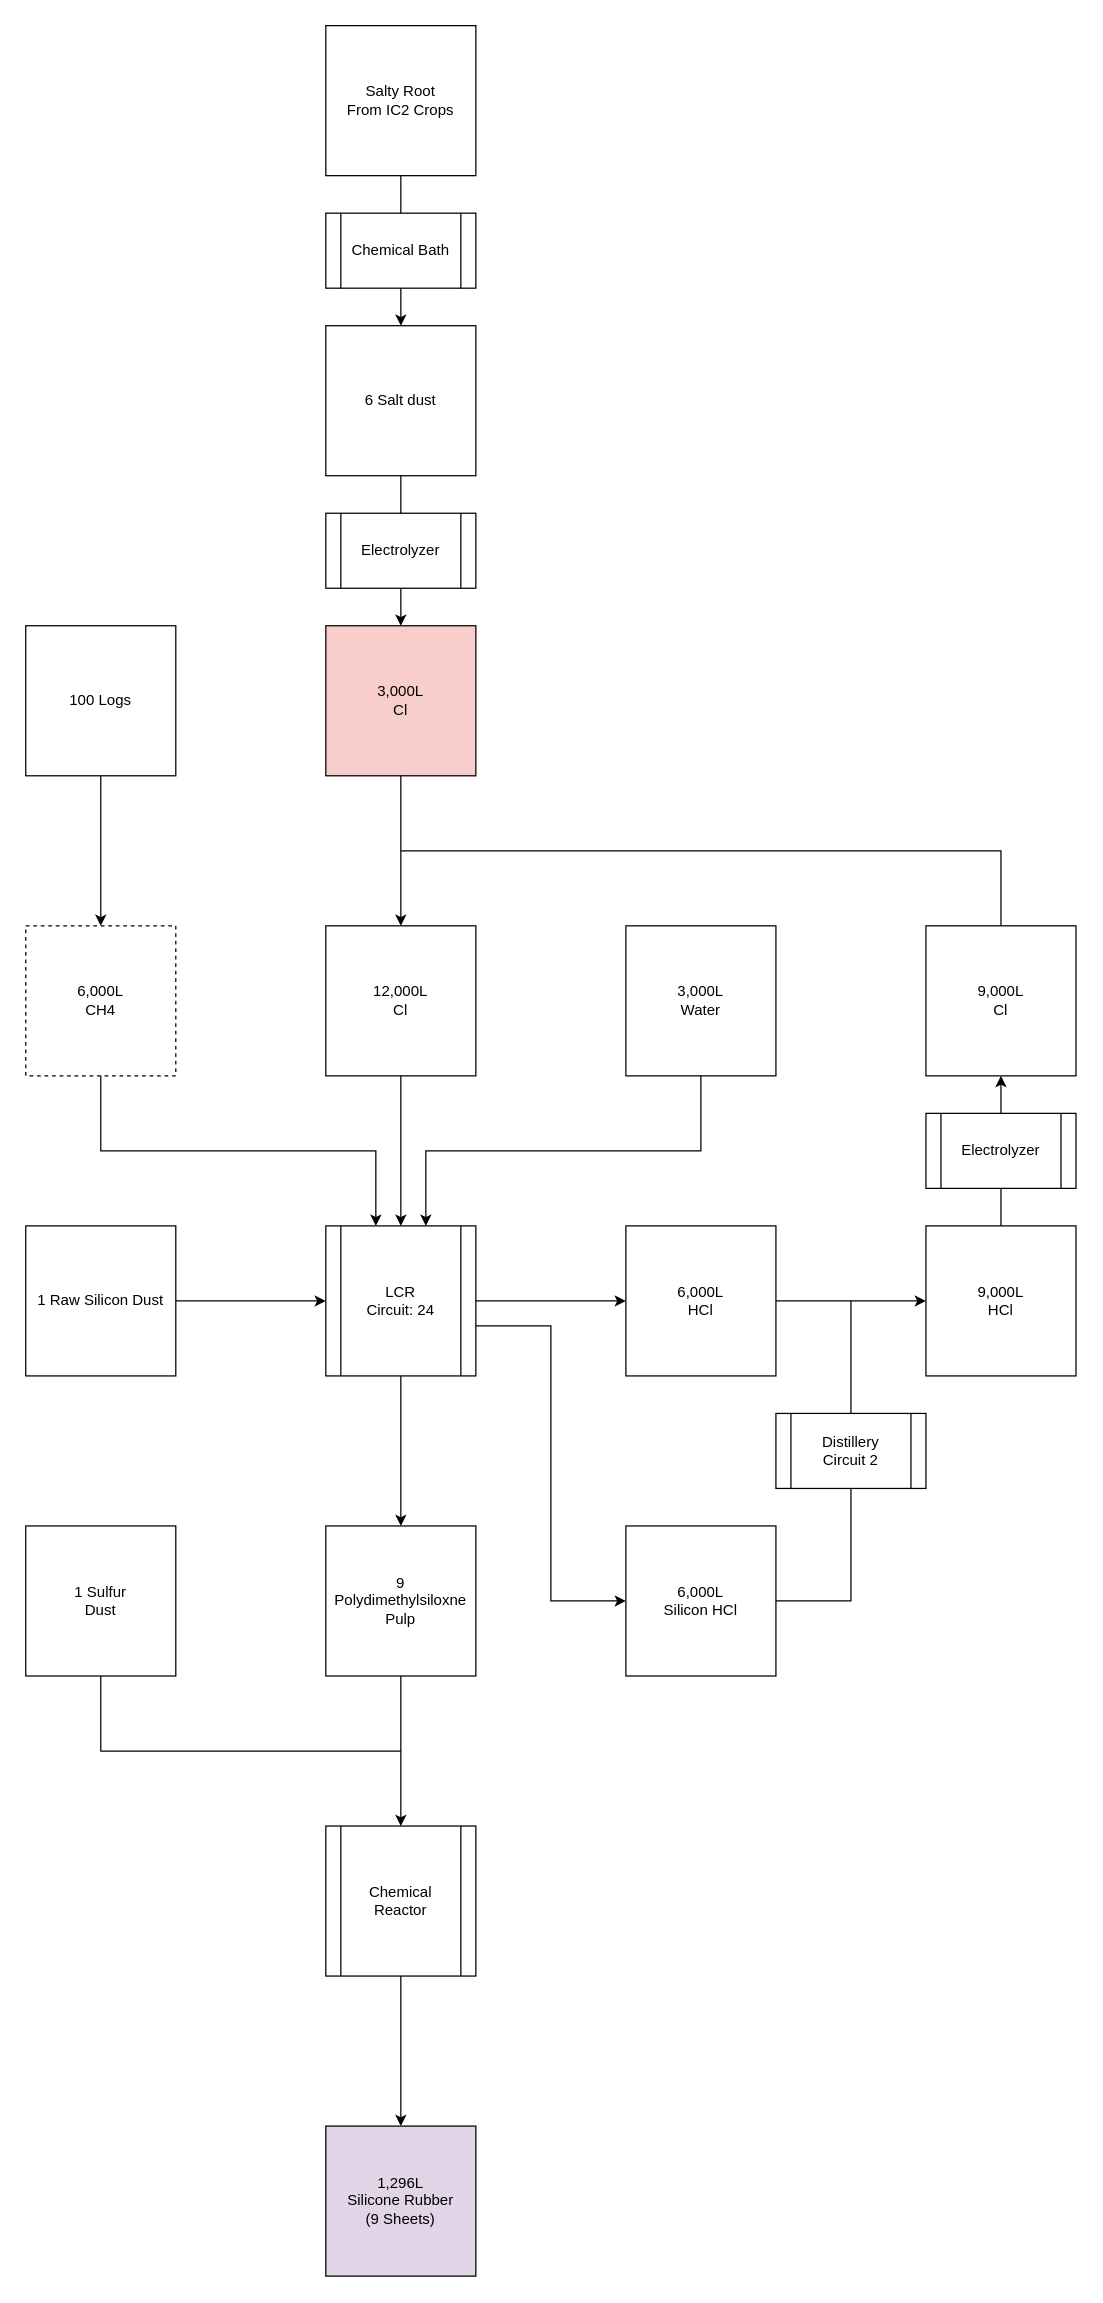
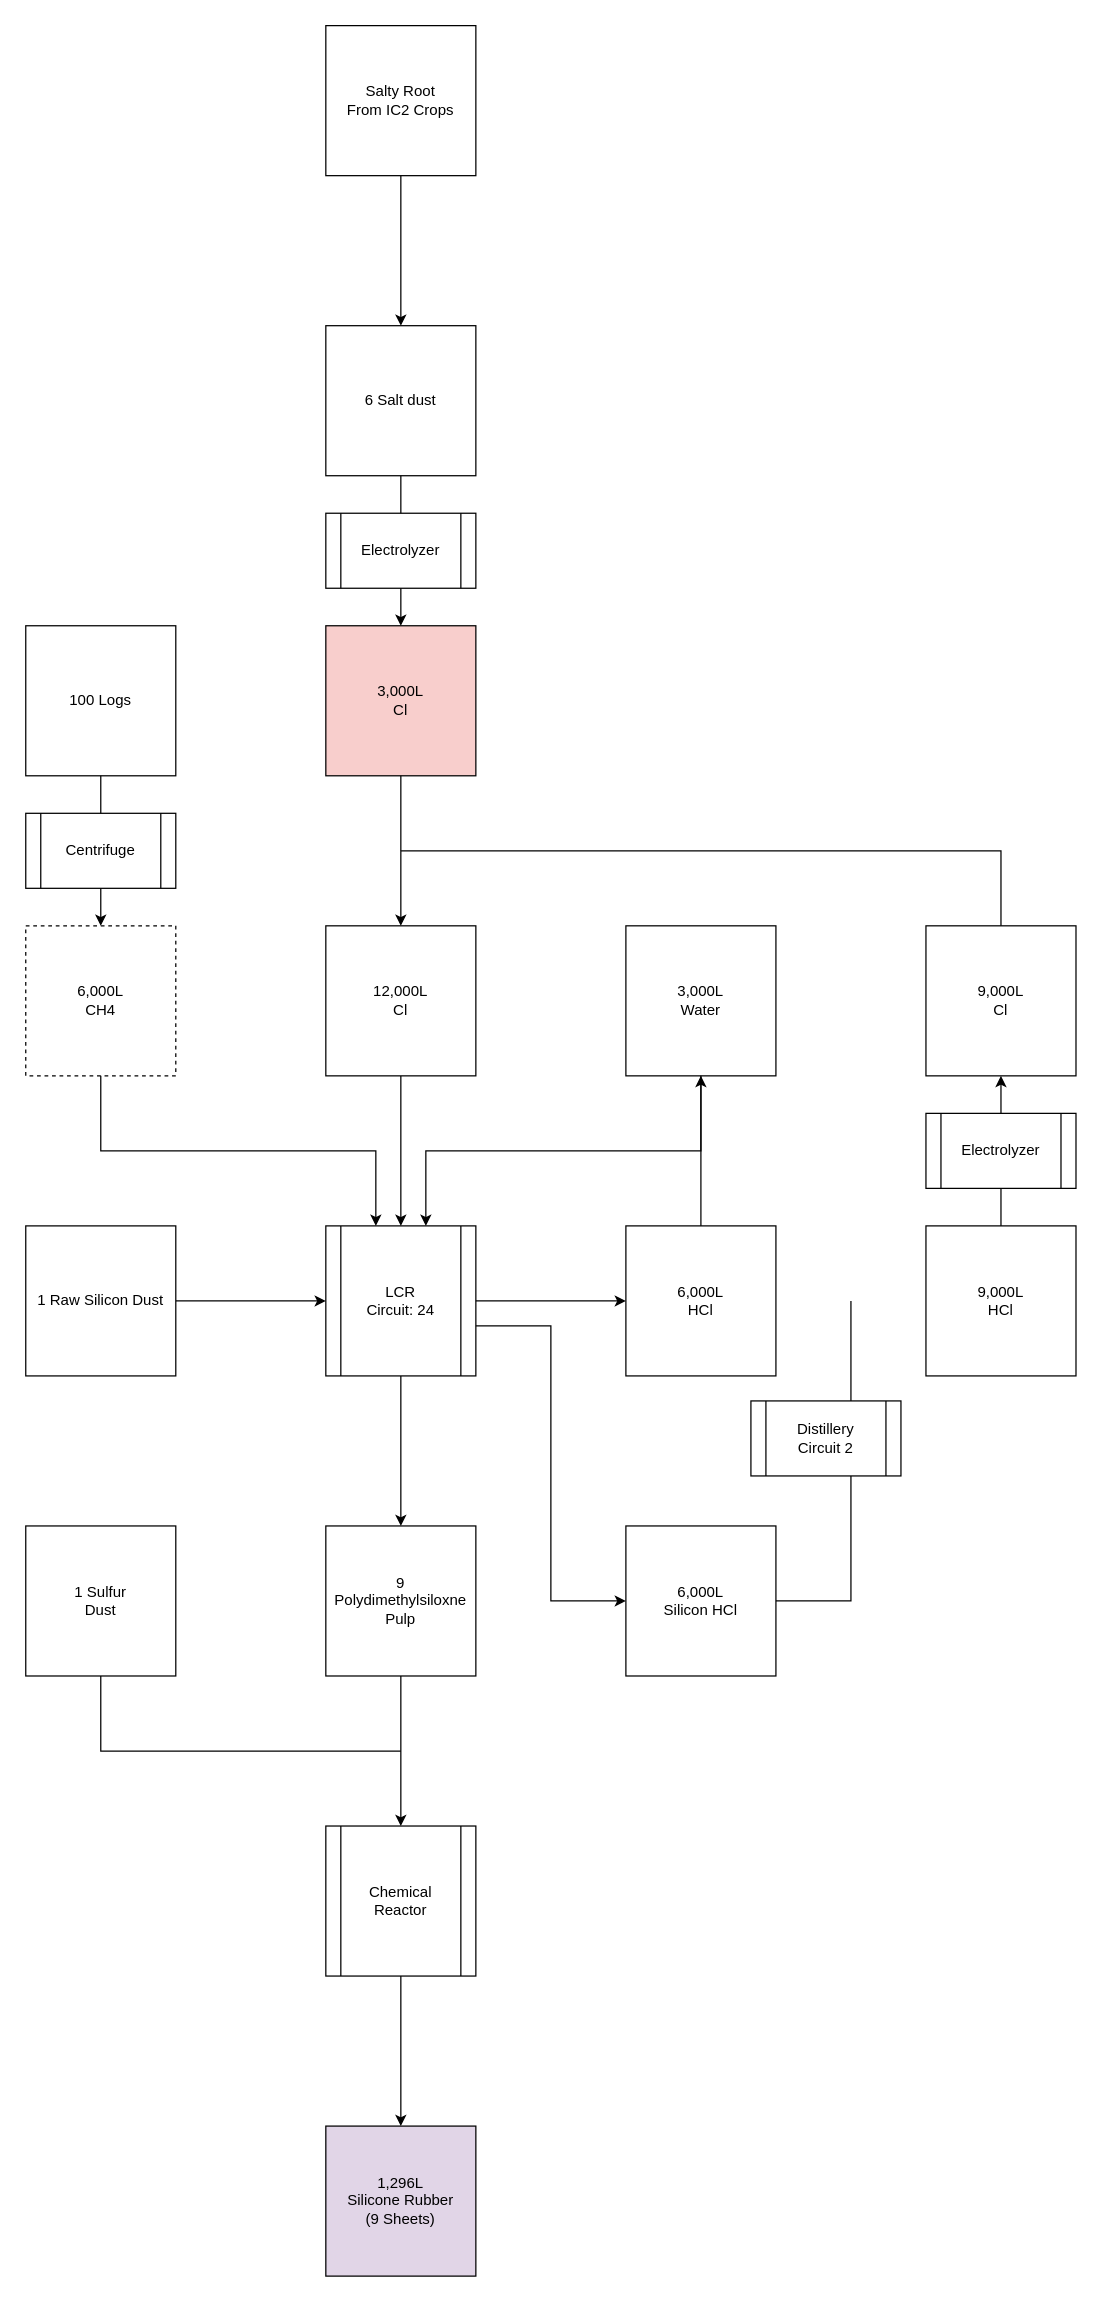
- <mxCell id="38" value="Chemical Bath" style="shape=process;whiteSpace=wrap;html=1;backgroundOutline=1;" vertex="1" parent="1"><mxGeometry x="260" y="170" width="120" height="60" as="geometry" /></mxCell>
+ <mxCell id="41" value="Centrifuge" style="shape=process;whiteSpace=wrap;html=1;backgroundOutline=1;" vertex="1" parent="1"><mxGeometry x="20" y="650" width="120" height="60" as="geometry" /></mxCell>
- <mxCell id="19" value="" style="edgeStyle=orthogonalEdgeStyle;rounded=0;orthogonalLoop=1;jettySize=auto;html=1;" edge="1" parent="1" source="20" target="24"><mxGeometry relative="1" as="geometry" /></mxCell>
+ <mxCell id="19" value="" style="edgeStyle=orthogonalEdgeStyle;rounded=0;orthogonalLoop=1;jettySize=auto;html=1;" edge="1" parent="1" source="20" target="9"><mxGeometry relative="1" as="geometry" /></mxCell>
- <mxCell id="27" value="Distillery&lt;br&gt;Circuit 2" style="shape=process;whiteSpace=wrap;html=1;backgroundOutline=1;" vertex="1" parent="1"><mxGeometry x="620" y="1130" width="120" height="60" as="geometry" /></mxCell>
+ <mxCell id="27" value="Distillery&lt;br&gt;Circuit 2" style="shape=process;whiteSpace=wrap;html=1;backgroundOutline=1;" vertex="1" parent="1"><mxGeometry x="600" y="1120" width="120" height="60" as="geometry" /></mxCell>
